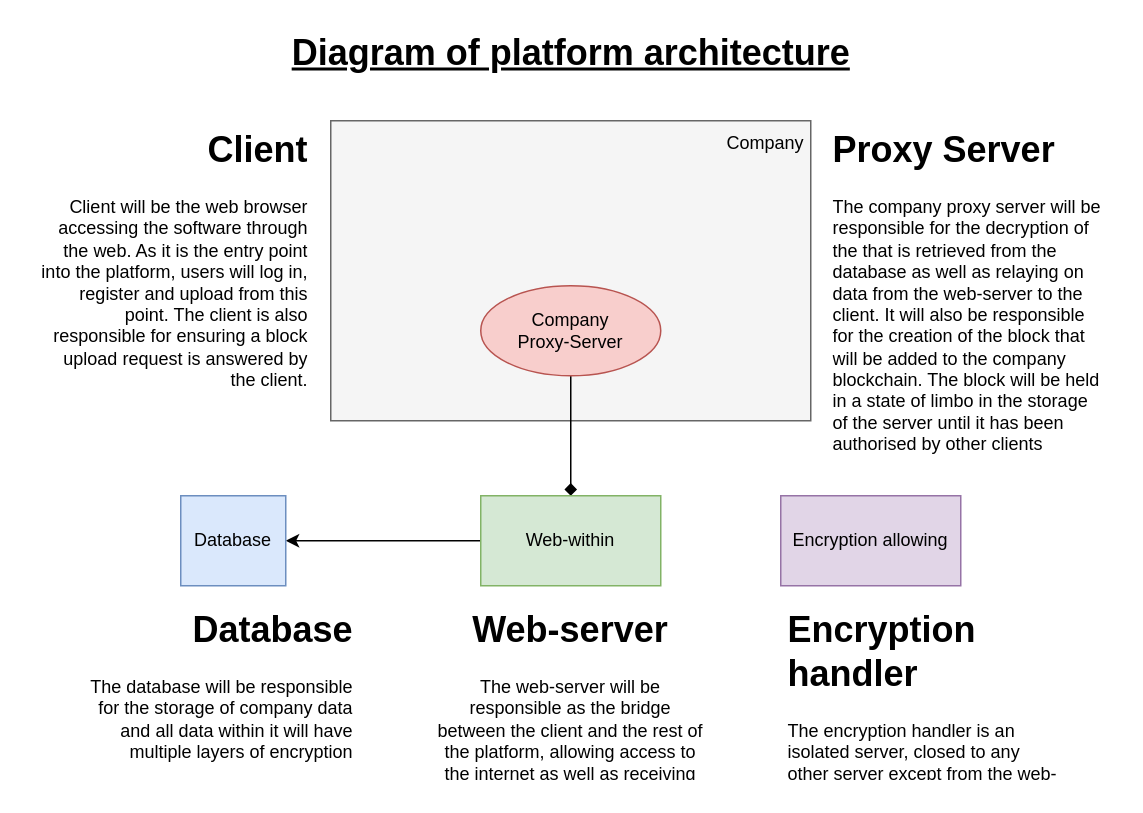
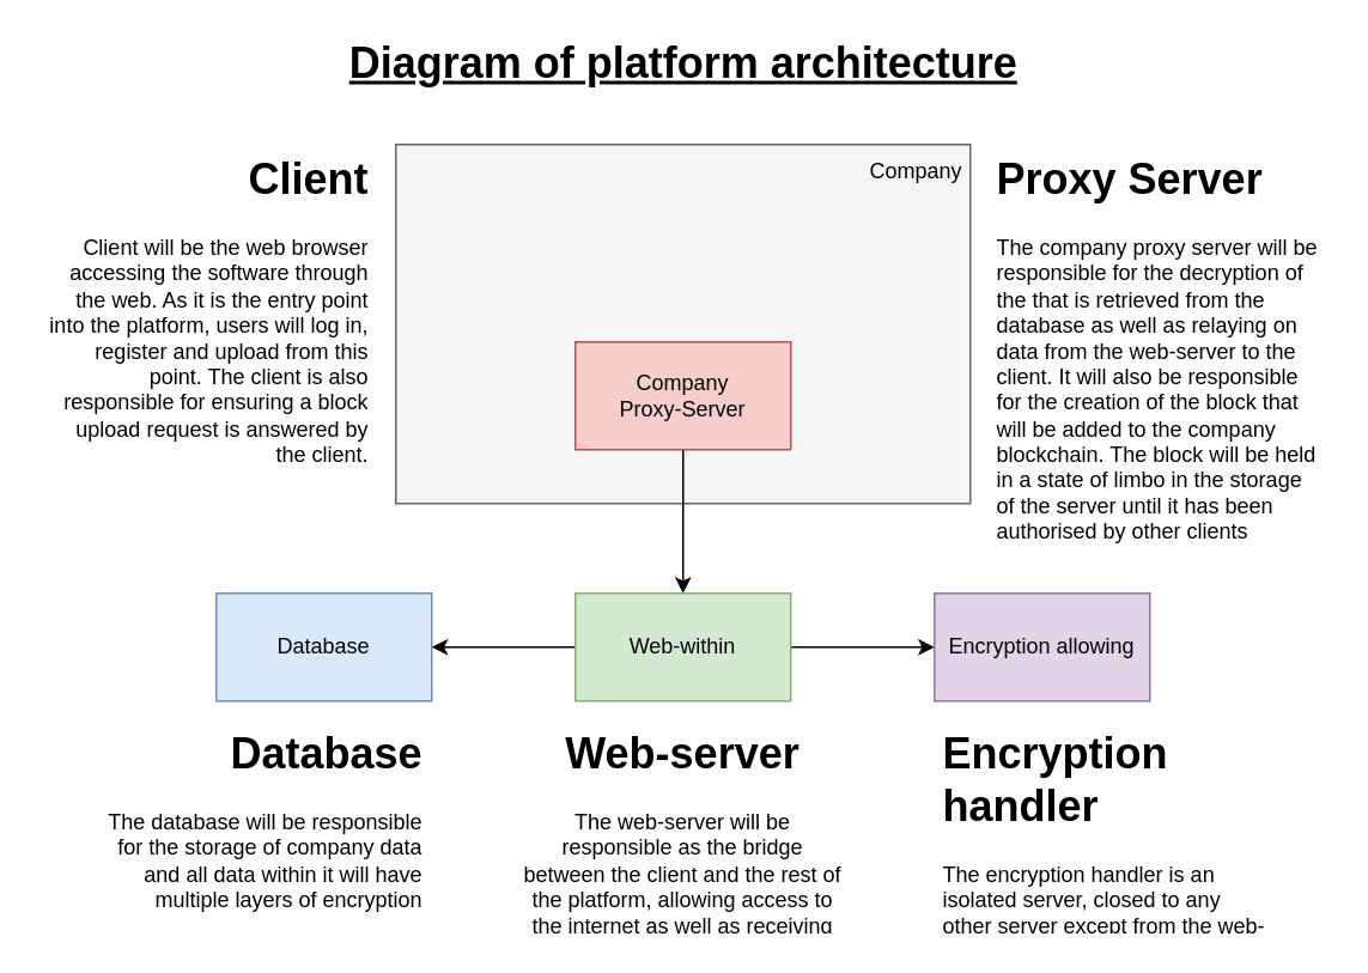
- <mxCell id="4" value="Company &lt;br&gt;Proxy-Server" style="ellipse;whiteSpace=wrap;html=1;fillColor=#f8cecc;strokeColor=#b85450;" parent="1" vertex="1"><mxGeometry x="320" y="190" width="120" height="60" as="geometry" /></mxCell>
+ <mxCell id="4" value="Company &lt;br&gt;Proxy-Server" style="rounded=0;whiteSpace=wrap;html=1;fillColor=#f8cecc;strokeColor=#b85450;" parent="1" vertex="1"><mxGeometry x="320" y="190" width="120" height="60" as="geometry" /></mxCell>
- <mxCell id="3" value="" style="edgeStyle=orthogonalEdgeStyle;rounded=0;orthogonalLoop=1;jettySize=auto;html=1;endArrow=diamond;" parent="1" source="4" target="7" edge="1"><mxGeometry relative="1" as="geometry" /></mxCell>
+ <mxCell id="3" value="" style="edgeStyle=orthogonalEdgeStyle;rounded=0;orthogonalLoop=1;jettySize=auto;html=1;" parent="1" source="4" target="7" edge="1"><mxGeometry relative="1" as="geometry" /></mxCell>
- <mxCell id="8" value="Database" style="rounded=0;whiteSpace=wrap;html=1;fillColor=#dae8fc;strokeColor=#6c8ebf;" parent="1" vertex="1"><mxGeometry x="120" y="330" width="70" height="60" as="geometry" /></mxCell>
+ <mxCell id="8" value="Database" style="rounded=0;whiteSpace=wrap;html=1;fillColor=#dae8fc;strokeColor=#6c8ebf;" parent="1" vertex="1"><mxGeometry x="120" y="330" width="120" height="60" as="geometry" /></mxCell>
+ <mxCell id="6" value="" style="edgeStyle=orthogonalEdgeStyle;rounded=0;orthogonalLoop=1;jettySize=auto;html=1;" parent="1" source="7" target="10" edge="1"><mxGeometry relative="1" as="geometry" /></mxCell>
